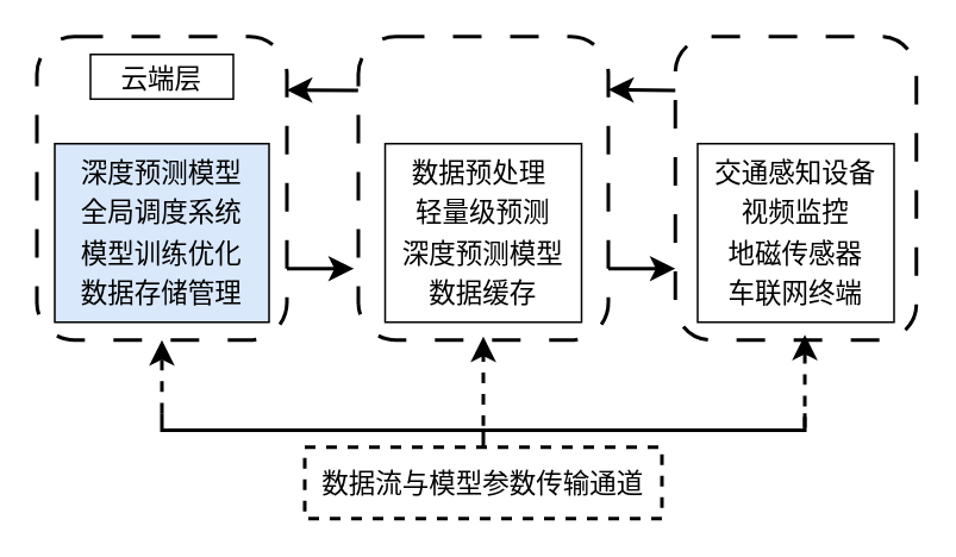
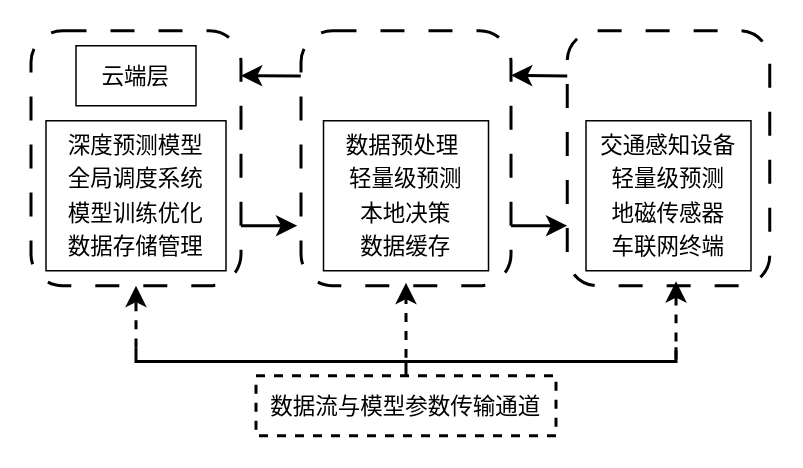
- <mxCell id="7" value="&lt;font style=&quot;font-size: 15px;&quot;&gt;云端层&lt;/font&gt;" style="rounded=0;whiteSpace=wrap;html=1;fillColor=none;" parent="1" vertex="1"><mxGeometry x="50" y="30" width="80" height="25" as="geometry" /></mxCell>
+ <mxCell id="7" value="&lt;font style=&quot;font-size: 15px;&quot;&gt;云端层&lt;/font&gt;" style="rounded=0;whiteSpace=wrap;html=1;fillColor=none;" parent="1" vertex="1"><mxGeometry x="50" y="30" width="80" height="40" as="geometry" /></mxCell>
- <mxCell id="9" value="&lt;div style=&quot;line-height: 150%;&quot;&gt;&lt;font style=&quot;font-size: 15px; line-height: 150%;&quot;&gt;深度预测模型&lt;/font&gt;&lt;div&gt;&lt;font style=&quot;font-size: 15px; line-height: 150%;&quot;&gt;全局调度系统&lt;/font&gt;&lt;/div&gt;&lt;div&gt;&lt;font style=&quot;font-size: 15px; line-height: 150%;&quot;&gt;模型训练优化&lt;/font&gt;&lt;/div&gt;&lt;div&gt;&lt;font style=&quot;font-size: 15px; line-height: 150%;&quot;&gt;数据存储管理&lt;/font&gt;&lt;/div&gt;&lt;/div&gt;" style="rounded=0;whiteSpace=wrap;html=1;fillColor=#dae8fc;" parent="1" vertex="1"><mxGeometry x="30" y="80" width="120" height="100" as="geometry" /></mxCell>
+ <mxCell id="9" value="&lt;div style=&quot;line-height: 150%;&quot;&gt;&lt;font style=&quot;font-size: 15px; line-height: 150%;&quot;&gt;深度预测模型&lt;/font&gt;&lt;div&gt;&lt;font style=&quot;font-size: 15px; line-height: 150%;&quot;&gt;全局调度系统&lt;/font&gt;&lt;/div&gt;&lt;div&gt;&lt;font style=&quot;font-size: 15px; line-height: 150%;&quot;&gt;模型训练优化&lt;/font&gt;&lt;/div&gt;&lt;div&gt;&lt;font style=&quot;font-size: 15px; line-height: 150%;&quot;&gt;数据存储管理&lt;/font&gt;&lt;/div&gt;&lt;/div&gt;" style="rounded=0;whiteSpace=wrap;html=1;" parent="1" vertex="1"><mxGeometry x="30" y="80" width="120" height="100" as="geometry" /></mxCell>
- <mxCell id="10" value="&lt;div style=&quot;line-height: 150%;&quot;&gt;&lt;div&gt;&lt;font style=&quot;font-size: 15px; line-height: 150%;&quot;&gt;数据预处理&amp;nbsp;&lt;/font&gt;&lt;/div&gt;&lt;div&gt;&lt;span style=&quot;font-size: 15px; line-height: 150%;&quot;&gt;轻量级预测&lt;/span&gt;&lt;/div&gt;&lt;div&gt;&lt;span style=&quot;background-color: transparent; color: light-dark(rgb(0, 0, 0), rgb(255, 255, 255)); font-size: 15px; line-height: 150%;&quot;&gt;深度预测模型&lt;/span&gt;&lt;/div&gt;&lt;div&gt;&lt;span style=&quot;font-size: 15px; background-color: transparent; color: light-dark(rgb(0, 0, 0), rgb(255, 255, 255)); line-height: 150%;&quot;&gt;数据缓存&lt;/span&gt;&lt;/div&gt;&lt;/div&gt;" style="rounded=0;whiteSpace=wrap;html=1;" parent="1" vertex="1"><mxGeometry x="215" y="80" width="110" height="100" as="geometry" /></mxCell>
+ <mxCell id="10" value="&lt;div style=&quot;line-height: 150%;&quot;&gt;&lt;div&gt;&lt;font style=&quot;font-size: 15px; line-height: 150%;&quot;&gt;数据预处理&amp;nbsp;&lt;/font&gt;&lt;/div&gt;&lt;div&gt;&lt;span style=&quot;font-size: 15px; line-height: 150%;&quot;&gt;轻量级预测&lt;/span&gt;&lt;/div&gt;&lt;div&gt;&lt;span style=&quot;background-color: transparent; color: light-dark(rgb(0, 0, 0), rgb(255, 255, 255)); font-size: 15px; line-height: 150%;&quot;&gt;本地决策&lt;/span&gt;&lt;/div&gt;&lt;div&gt;&lt;span style=&quot;font-size: 15px; background-color: transparent; color: light-dark(rgb(0, 0, 0), rgb(255, 255, 255)); line-height: 150%;&quot;&gt;数据缓存&lt;/span&gt;&lt;/div&gt;&lt;/div&gt;" style="rounded=0;whiteSpace=wrap;html=1;" parent="1" vertex="1"><mxGeometry x="215" y="80" width="110" height="100" as="geometry" /></mxCell>
- <mxCell id="11" value="&lt;div style=&quot;line-height: 150%;&quot;&gt;&lt;div&gt;&lt;font style=&quot;font-size: 15px; line-height: 150%;&quot;&gt;交通感知设备&lt;/font&gt;&lt;/div&gt;&lt;div&gt;&lt;font style=&quot;font-size: 15px; line-height: 150%;&quot;&gt;视频监控&lt;/font&gt;&lt;/div&gt;&lt;div&gt;&lt;font style=&quot;font-size: 15px; line-height: 150%;&quot;&gt;地磁传感器&lt;/font&gt;&lt;/div&gt;&lt;div&gt;&lt;font style=&quot;font-size: 15px; line-height: 150%;&quot;&gt;车联网终端&lt;/font&gt;&lt;/div&gt;&lt;/div&gt;" style="rounded=0;whiteSpace=wrap;html=1;" parent="1" vertex="1"><mxGeometry x="390" y="80" width="110" height="100" as="geometry" /></mxCell>
+ <mxCell id="11" value="&lt;div style=&quot;line-height: 150%;&quot;&gt;&lt;div&gt;&lt;font style=&quot;font-size: 15px; line-height: 150%;&quot;&gt;交通感知设备&lt;/font&gt;&lt;/div&gt;&lt;div&gt;&lt;font style=&quot;font-size: 15px; line-height: 150%;&quot;&gt;轻量级预测&lt;/font&gt;&lt;/div&gt;&lt;div&gt;&lt;font style=&quot;font-size: 15px; line-height: 150%;&quot;&gt;地磁传感器&lt;/font&gt;&lt;/div&gt;&lt;div&gt;&lt;font style=&quot;font-size: 15px; line-height: 150%;&quot;&gt;车联网终端&lt;/font&gt;&lt;/div&gt;&lt;/div&gt;" style="rounded=0;whiteSpace=wrap;html=1;" parent="1" vertex="1"><mxGeometry x="390" y="80" width="110" height="100" as="geometry" /></mxCell>
